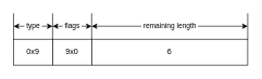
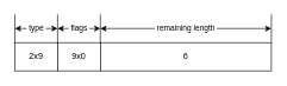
- <mxCell id="2" value="0x9" style="rounded=0;whiteSpace=wrap;html=1;fillColor=light-dark(#FFFFFF,#FFFFFF);" parent="1" vertex="1"><mxGeometry x="20" y="60" width="60" height="40" as="geometry" /></mxCell>
+ <mxCell id="2" value="2x9" style="rounded=0;whiteSpace=wrap;html=1;fillColor=light-dark(#FFFFFF,#FFFFFF);" parent="1" vertex="1"><mxGeometry x="20" y="60" width="60" height="40" as="geometry" /></mxCell>
